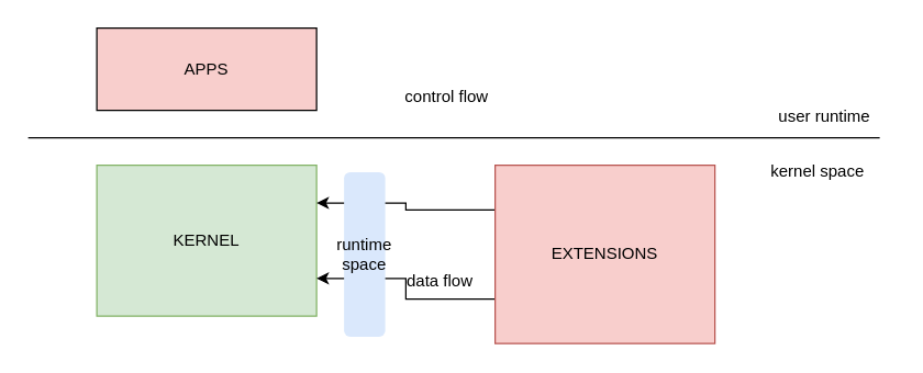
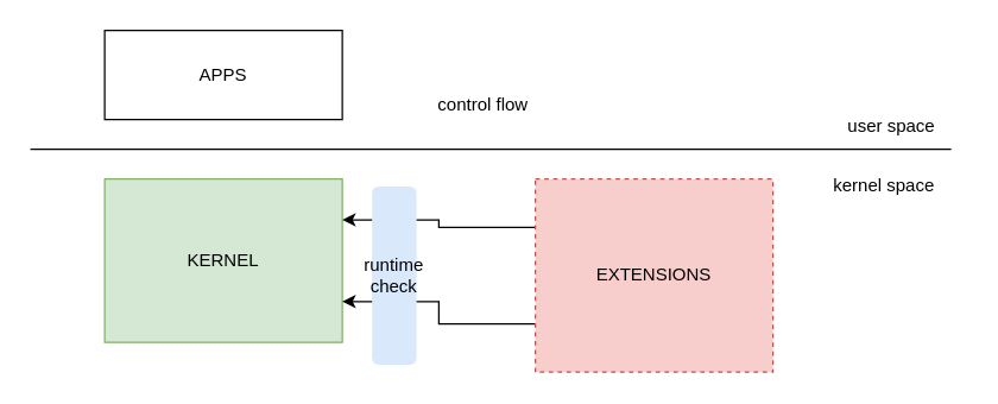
- <mxCell id="7" value="APPS" style="rounded=0;whiteSpace=wrap;html=1;fillColor=#f8cecc;" vertex="1" parent="1"><mxGeometry x="70" y="20" width="160" height="60" as="geometry" /></mxCell>
+ <mxCell id="7" value="APPS" style="rounded=0;whiteSpace=wrap;html=1;" vertex="1" parent="1"><mxGeometry x="70" y="20" width="160" height="60" as="geometry" /></mxCell>
- <mxCell id="8" value="user runtime" style="text;html=1;strokeColor=none;fillColor=none;align=center;verticalAlign=middle;whiteSpace=wrap;rounded=0;" vertex="1" parent="1"><mxGeometry x="550" y="70" width="100" height="30" as="geometry" /></mxCell>
+ <mxCell id="8" value="user space" style="text;html=1;strokeColor=none;fillColor=none;align=center;verticalAlign=middle;whiteSpace=wrap;rounded=0;" vertex="1" parent="1"><mxGeometry x="550" y="70" width="100" height="30" as="geometry" /></mxCell>
- <mxCell id="10" value="runtime&lt;br&gt;space" style="rounded=1;whiteSpace=wrap;html=1;strokeColor=none;fillColor=#dae8fc;" vertex="1" parent="1"><mxGeometry x="250" y="125" width="30" height="120" as="geometry" /></mxCell>
+ <mxCell id="10" value="runtime&lt;br&gt;check" style="rounded=1;whiteSpace=wrap;html=1;strokeColor=none;fillColor=#dae8fc;" vertex="1" parent="1"><mxGeometry x="250" y="125" width="30" height="120" as="geometry" /></mxCell>
- <mxCell id="5" value="EXTENSIONS" style="rounded=0;whiteSpace=wrap;html=1;fillColor=#f8cecc;strokeColor=#b85450;" vertex="1" parent="1"><mxGeometry x="360" y="120" width="160" height="130" as="geometry" /></mxCell>
+ <mxCell id="5" value="EXTENSIONS" style="rounded=0;whiteSpace=wrap;html=1;fillColor=#f8cecc;strokeColor=#b85450;dashed=1;" vertex="1" parent="1"><mxGeometry x="360" y="120" width="160" height="130" as="geometry" /></mxCell>
- <mxCell id="12" value="data flow" style="text;html=1;strokeColor=none;fillColor=none;align=center;verticalAlign=middle;whiteSpace=wrap;rounded=0;" vertex="1" parent="1"><mxGeometry x="285" y="190" width="70" height="30" as="geometry" /></mxCell>
